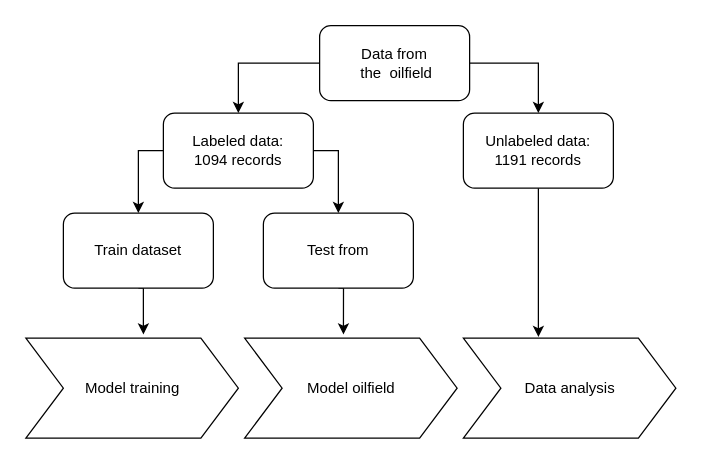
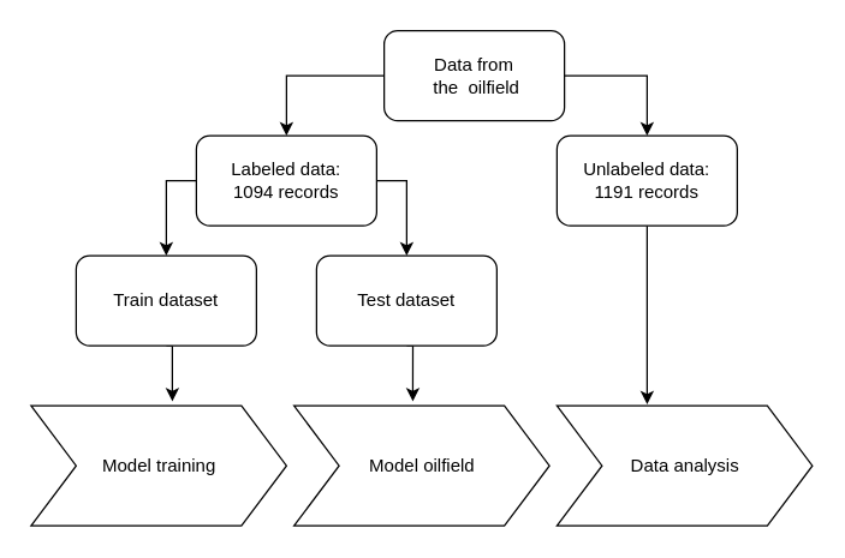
- <mxCell id="13" value="Test from" style="rounded=1;whiteSpace=wrap;html=1;" vertex="1" parent="1"><mxGeometry x="210" y="170" width="120" height="60" as="geometry" /></mxCell>
+ <mxCell id="13" value="Test dataset" style="rounded=1;whiteSpace=wrap;html=1;" vertex="1" parent="1"><mxGeometry x="210" y="170" width="120" height="60" as="geometry" /></mxCell>
